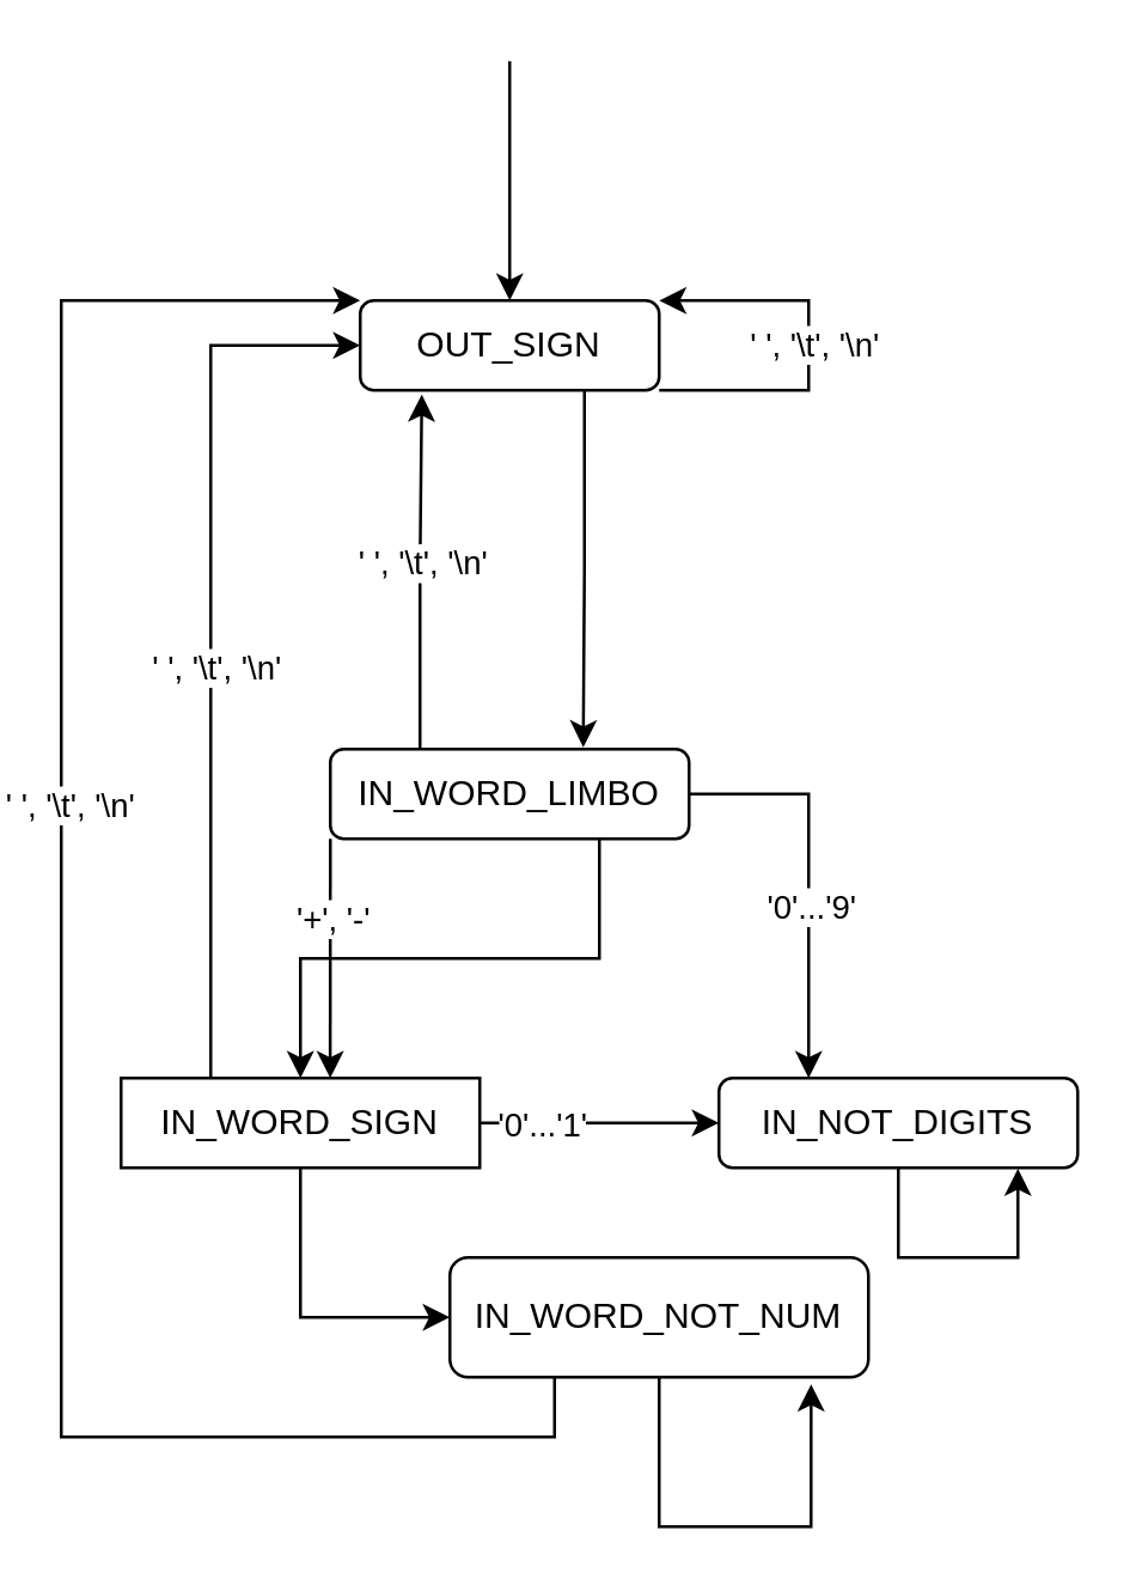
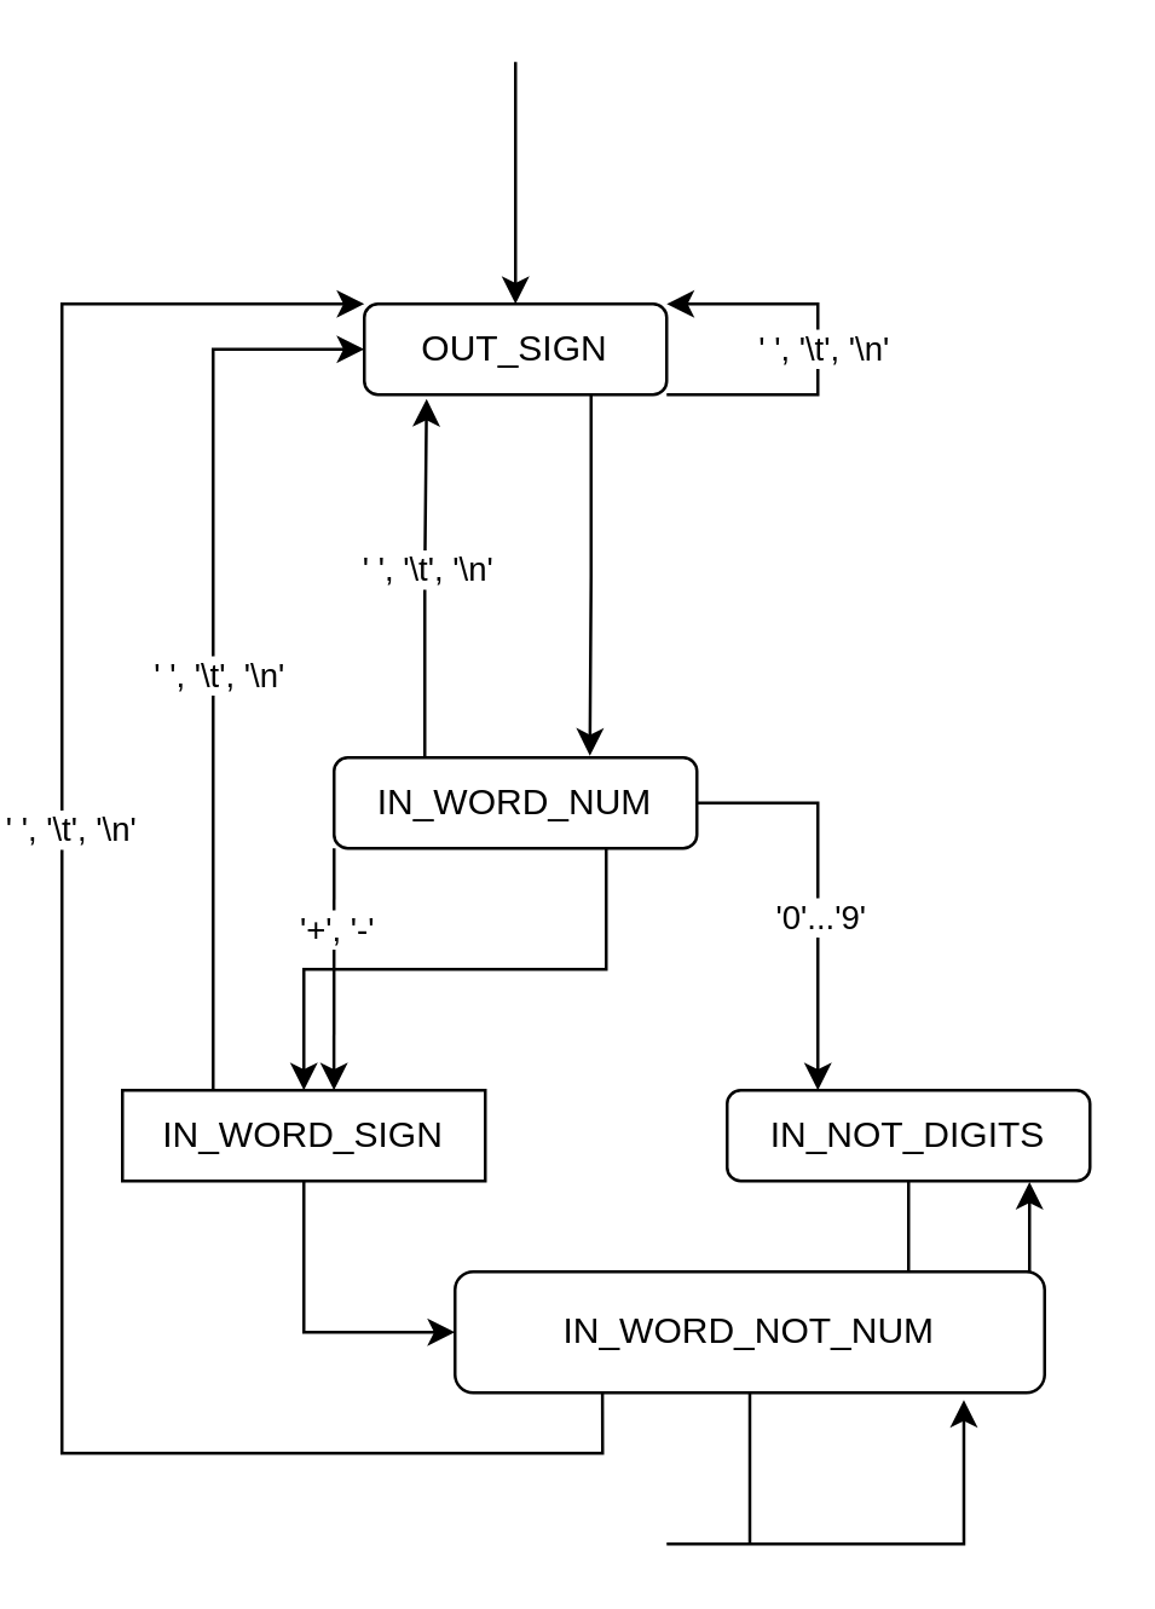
- <mxCell id="7" value="IN_WORD_LIMBO" style="rounded=1;whiteSpace=wrap;html=1;" vertex="1" parent="1"><mxGeometry x="110" y="250" width="120" height="30" as="geometry" /></mxCell>
+ <mxCell id="7" value="IN_WORD_NUM" style="rounded=1;whiteSpace=wrap;html=1;" vertex="1" parent="1"><mxGeometry x="110" y="250" width="120" height="30" as="geometry" /></mxCell>
- <mxCell id="21" value="" style="endArrow=classic;html=1;rounded=0;entryX=0;entryY=0.5;entryDx=0;entryDy=0;exitX=1;exitY=0.5;exitDx=0;exitDy=0;" edge="1" parent="1" source="8" target="10"><mxGeometry width="50" height="50" relative="1" as="geometry"><mxPoint x="170" y="370" as="sourcePoint" /><mxPoint x="220" y="320" as="targetPoint" /></mxGeometry></mxCell>
- <mxCell id="22" value="'0'...'1'" style="edgeLabel;html=1;align=center;verticalAlign=middle;resizable=0;points=[];" vertex="1" connectable="0" parent="21"><mxGeometry x="-0.347" y="-1" relative="1" as="geometry"><mxPoint x="-6" y="-1" as="offset" /></mxGeometry></mxCell>
- <mxCell id="14" value="IN_WORD_NOT_NUM" style="rounded=1;whiteSpace=wrap;html=1;" vertex="1" parent="1"><mxGeometry x="150" y="420" width="140" height="40" as="geometry" /></mxCell>
+ <mxCell id="14" value="IN_WORD_NOT_NUM" style="rounded=1;whiteSpace=wrap;html=1;" vertex="1" parent="1"><mxGeometry x="150" y="420" width="195" height="40" as="geometry" /></mxCell>
